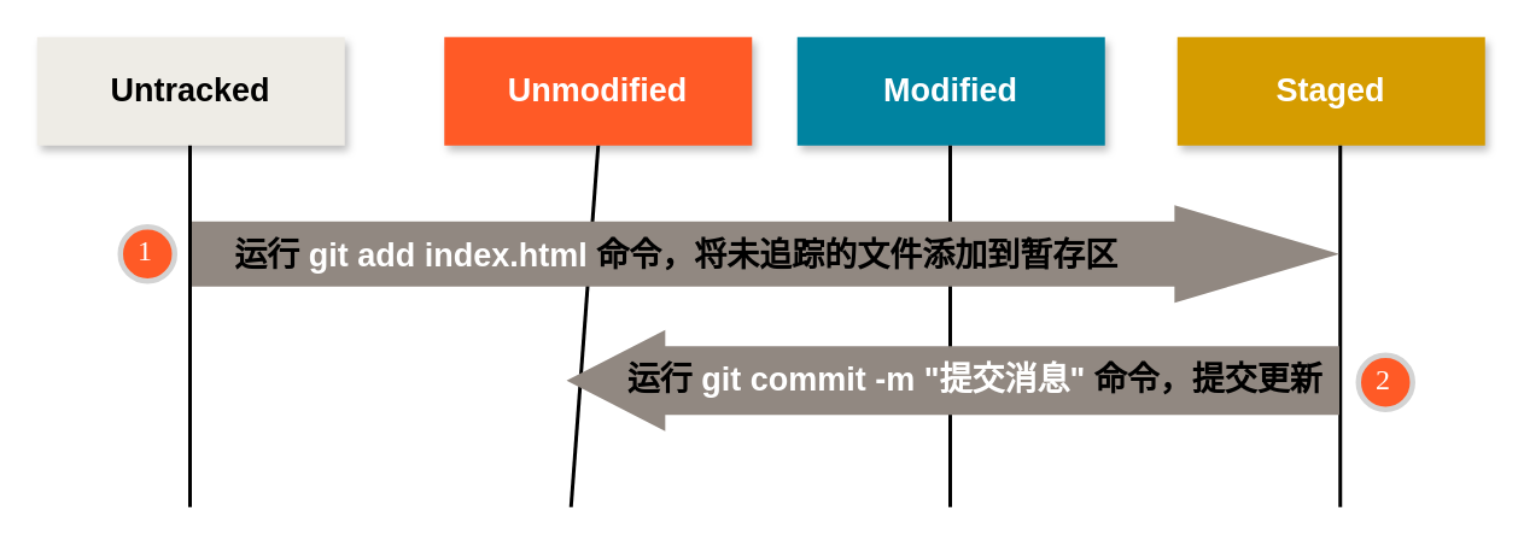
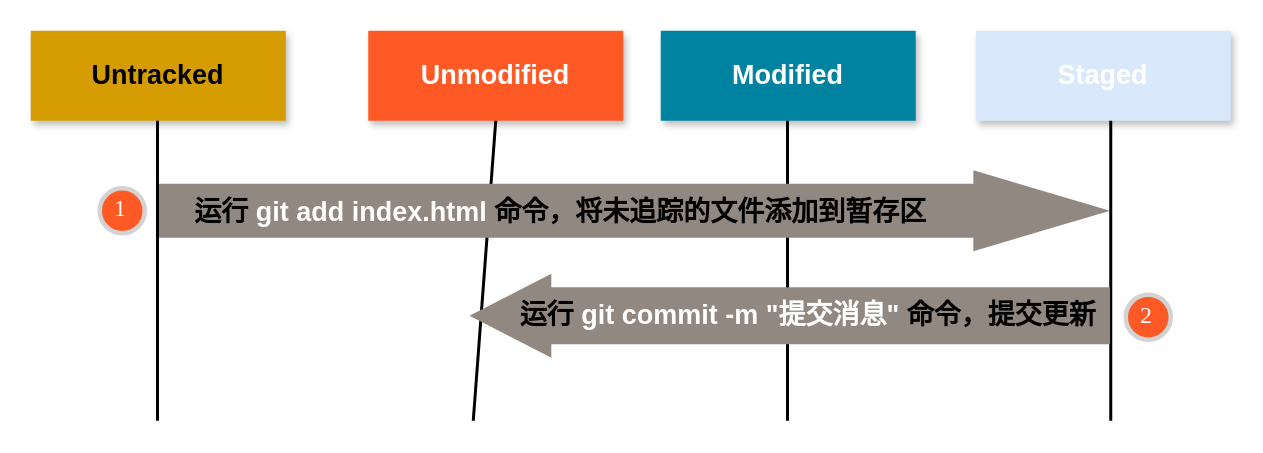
- <mxCell id="12" value="&lt;span style=&quot;font-size: 18px;&quot;&gt;&lt;b&gt;Untracked&lt;/b&gt;&lt;/span&gt;" style="rounded=0;whiteSpace=wrap;html=1;fillColor=#eeece6;shadow=1;strokeColor=none;" vertex="1" parent="1"><mxGeometry x="20" y="20" width="170" height="60" as="geometry" /></mxCell>
+ <mxCell id="12" value="&lt;span style=&quot;font-size: 18px;&quot;&gt;&lt;b&gt;Untracked&lt;/b&gt;&lt;/span&gt;" style="rounded=0;whiteSpace=wrap;html=1;fillColor=#d59c00;shadow=1;strokeColor=none;" vertex="1" parent="1"><mxGeometry x="20" y="20" width="170" height="60" as="geometry" /></mxCell>
- <mxCell id="4" value="&lt;font color=&quot;#ffffff&quot;&gt;&lt;span style=&quot;font-size: 18px;&quot;&gt;&lt;b&gt;Staged&lt;br&gt;&lt;/b&gt;&lt;/span&gt;&lt;/font&gt;" style="rounded=0;whiteSpace=wrap;html=1;fillColor=#d59c00;shadow=1;strokeColor=none;" parent="1" vertex="1"><mxGeometry x="650" y="20" width="170" height="60" as="geometry" /></mxCell>
+ <mxCell id="4" value="&lt;font color=&quot;#ffffff&quot;&gt;&lt;span style=&quot;font-size: 18px;&quot;&gt;&lt;b&gt;Staged&lt;br&gt;&lt;/b&gt;&lt;/span&gt;&lt;/font&gt;" style="rounded=0;whiteSpace=wrap;html=1;fillColor=#dae8fc;shadow=1;strokeColor=none;" parent="1" vertex="1"><mxGeometry x="650" y="20" width="170" height="60" as="geometry" /></mxCell>
